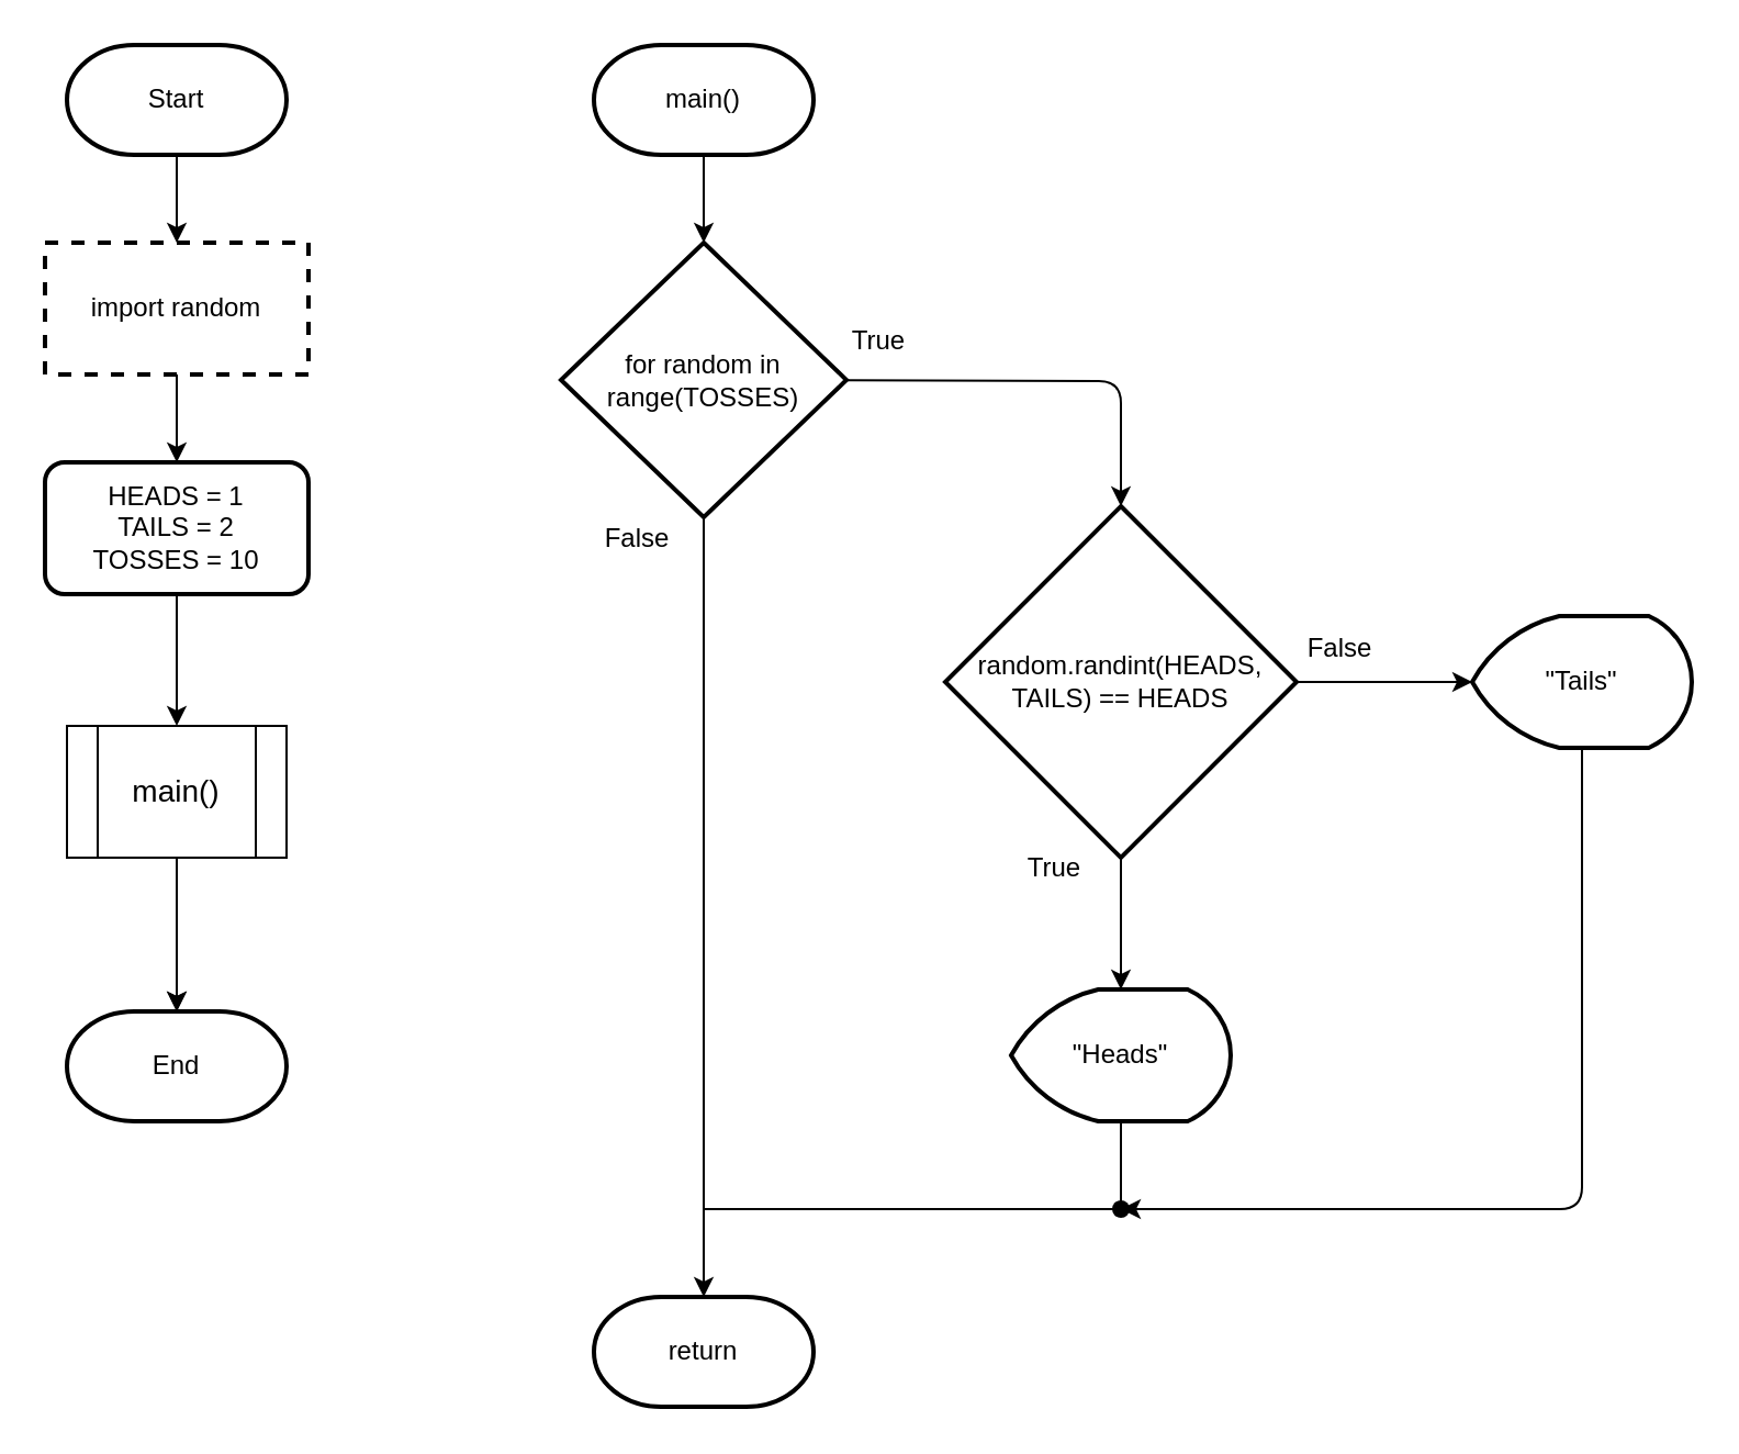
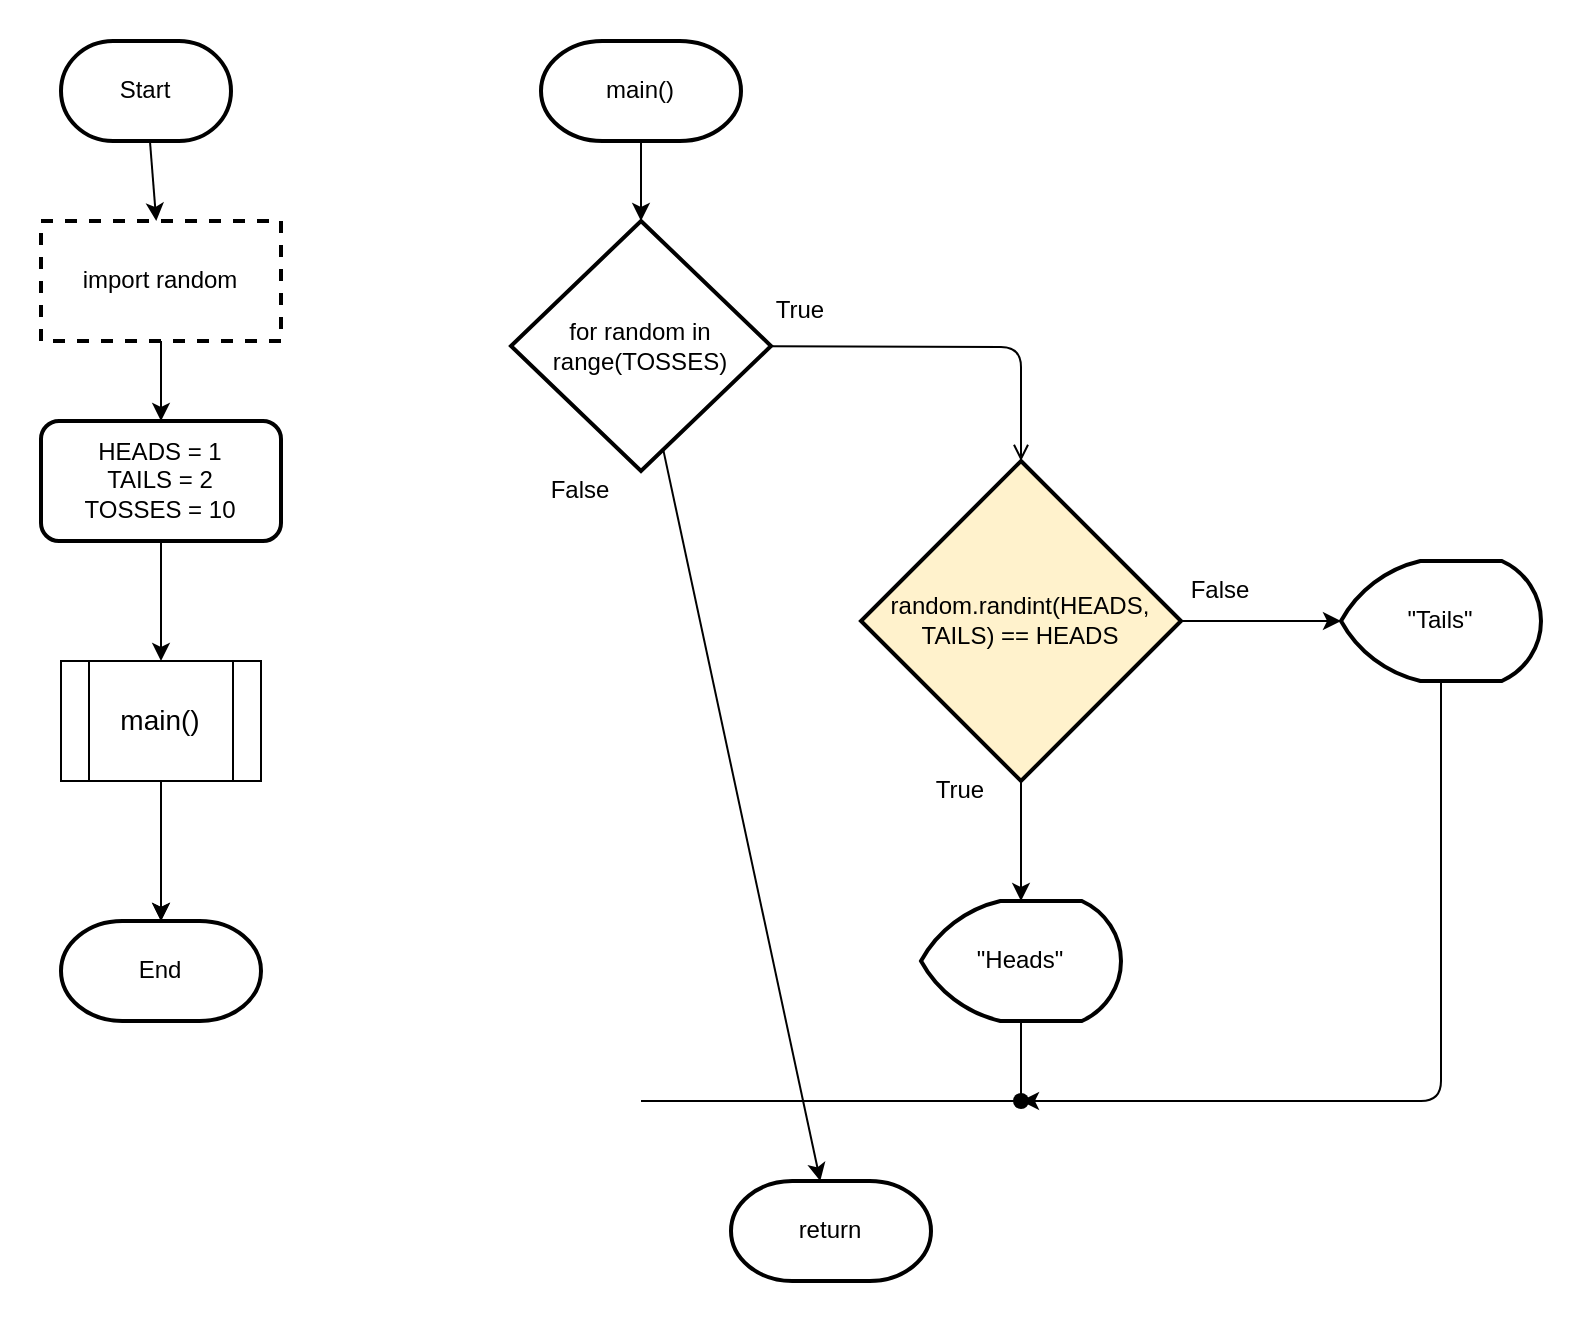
- <mxCell id="3" value="Start" style="strokeWidth=2;html=1;shape=mxgraph.flowchart.terminator;whiteSpace=wrap;" vertex="1" parent="1"><mxGeometry x="30" y="20" width="100" height="50" as="geometry" /></mxCell>
+ <mxCell id="3" value="Start" style="strokeWidth=2;html=1;shape=mxgraph.flowchart.terminator;whiteSpace=wrap;" vertex="1" parent="1"><mxGeometry x="30" y="20" width="85" height="50" as="geometry" /></mxCell>
- <mxCell id="10" value="" style="edgeStyle=none;html=1;" edge="1" parent="1" source="12" target="15"><mxGeometry relative="1" as="geometry"><Array as="points"><mxPoint x="510" y="173" /></Array></mxGeometry></mxCell>
+ <mxCell id="10" value="" style="edgeStyle=none;html=1;endArrow=open;" edge="1" parent="1" source="12" target="15"><mxGeometry relative="1" as="geometry"><Array as="points"><mxPoint x="510" y="173" /></Array></mxGeometry></mxCell>
- <mxCell id="15" value="random.randint(HEADS, TAILS) == HEADS" style="rhombus;whiteSpace=wrap;html=1;strokeWidth=2;" vertex="1" parent="1"><mxGeometry x="430" y="230" width="160" height="160" as="geometry" /></mxCell>
+ <mxCell id="15" value="random.randint(HEADS, TAILS) == HEADS" style="rhombus;whiteSpace=wrap;html=1;strokeWidth=2;fillColor=#fff2cc;" vertex="1" parent="1"><mxGeometry x="430" y="230" width="160" height="160" as="geometry" /></mxCell>
- <mxCell id="22" value="return" style="strokeWidth=2;html=1;shape=mxgraph.flowchart.terminator;whiteSpace=wrap;" vertex="1" parent="1"><mxGeometry x="270" y="590" width="100" height="50" as="geometry" /></mxCell>
+ <mxCell id="22" value="return" style="strokeWidth=2;html=1;shape=mxgraph.flowchart.terminator;whiteSpace=wrap;" vertex="1" parent="1"><mxGeometry x="365" y="590" width="100" height="50" as="geometry" /></mxCell>
